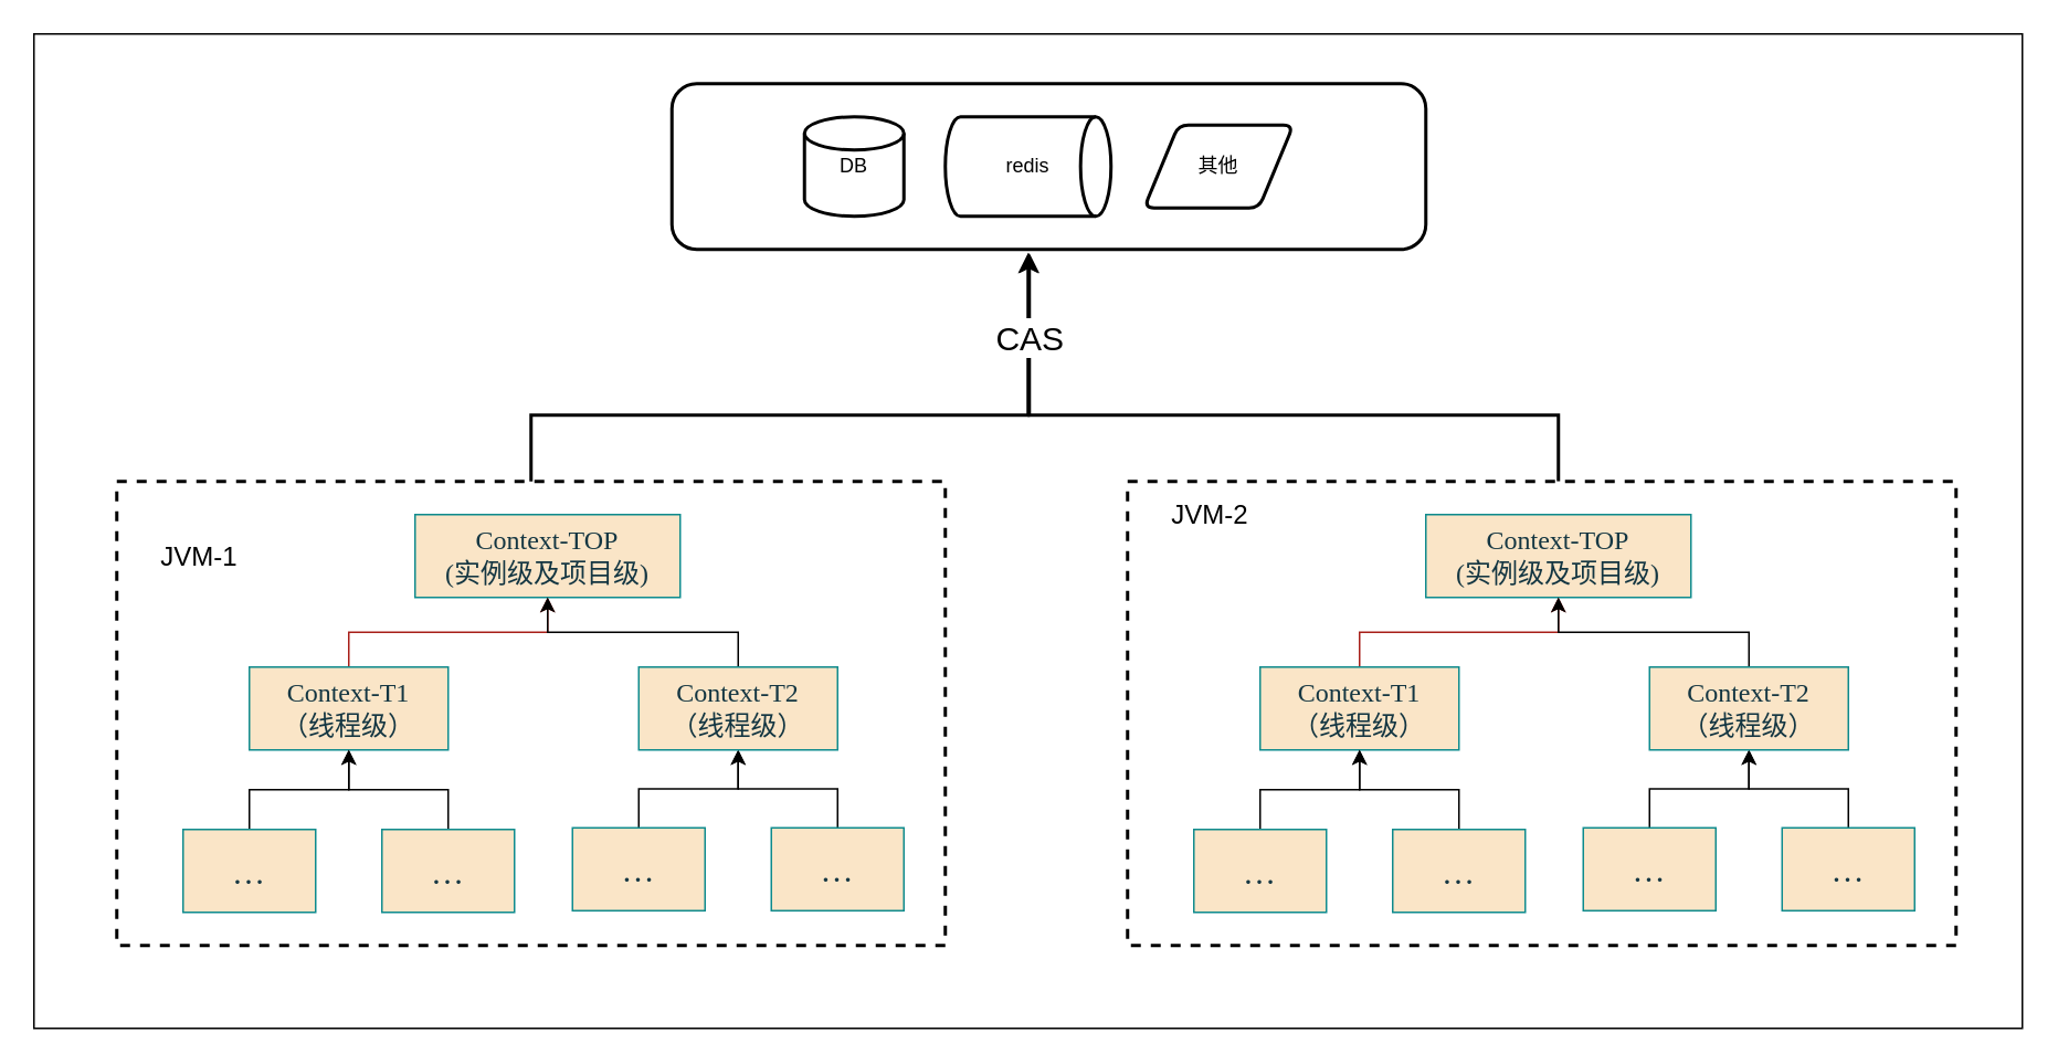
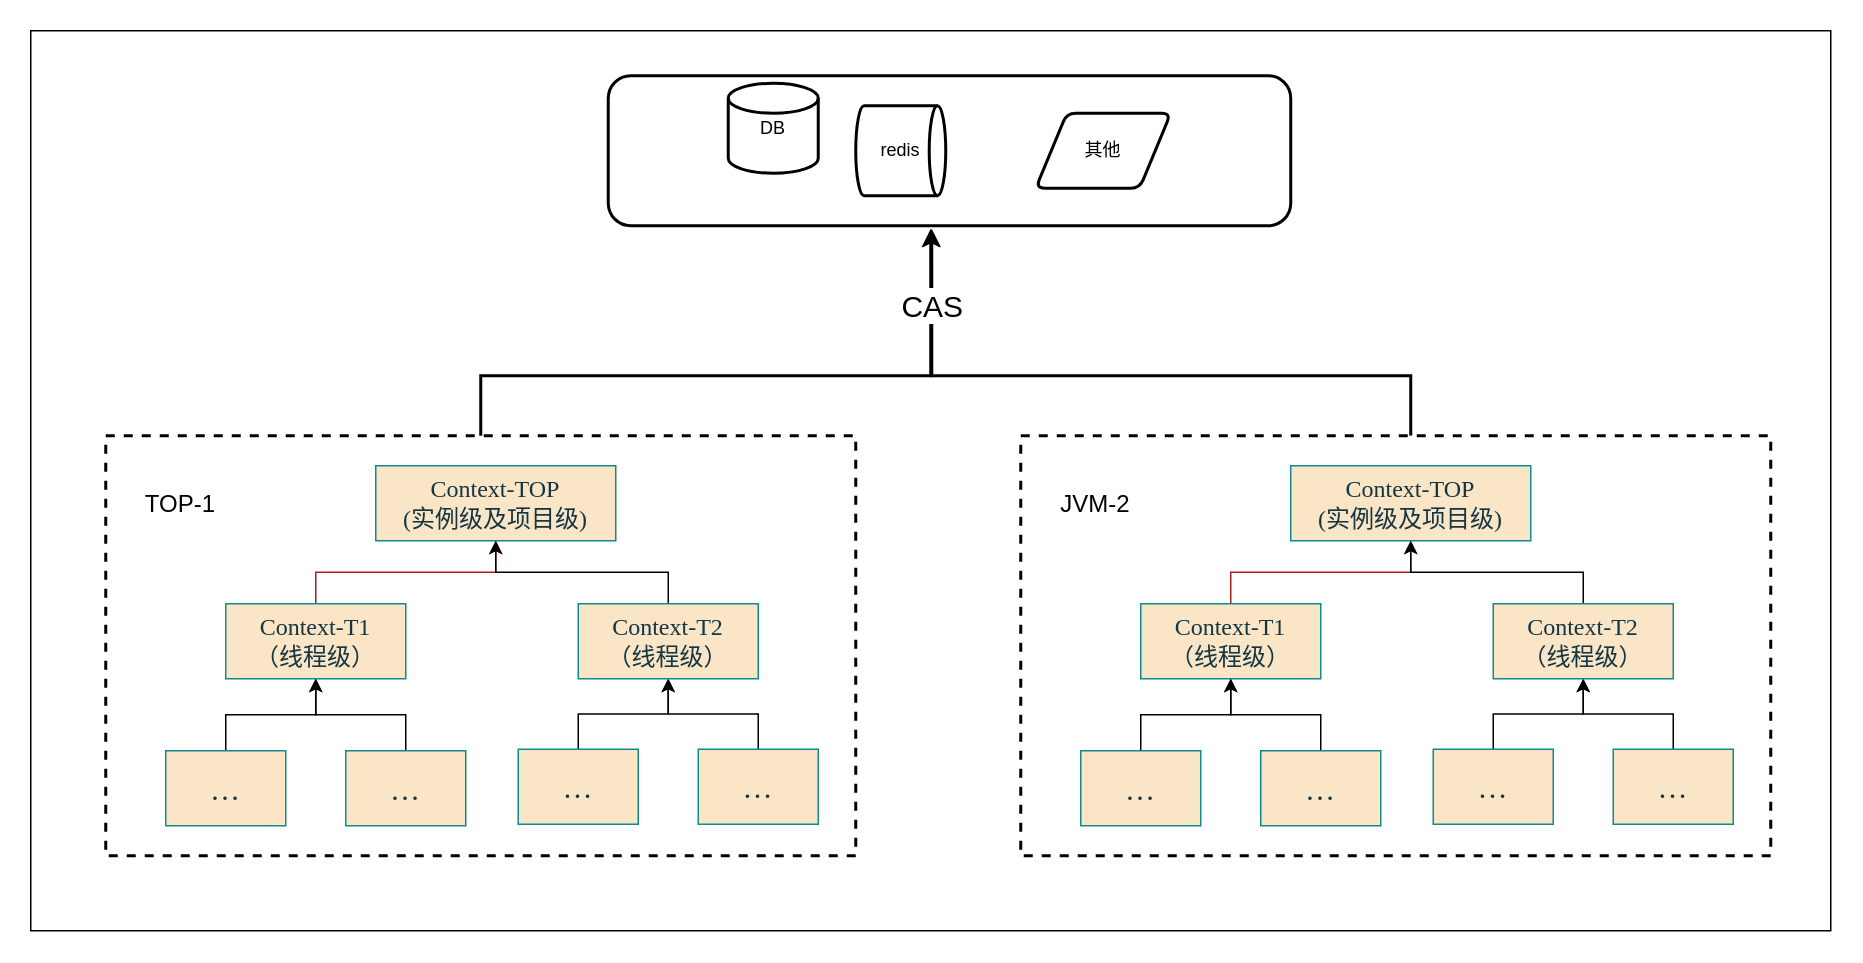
- <mxCell id="36" value="DB" style="strokeWidth=2;html=1;shape=mxgraph.flowchart.database;whiteSpace=wrap;" vertex="1" parent="1"><mxGeometry x="485" y="70" width="60" height="60" as="geometry" /></mxCell>
+ <mxCell id="36" value="DB" style="strokeWidth=2;html=1;shape=mxgraph.flowchart.database;whiteSpace=wrap;" vertex="1" parent="1"><mxGeometry x="485" y="55" width="60" height="60" as="geometry" /></mxCell>
- <mxCell id="35" value="redis" style="strokeWidth=2;html=1;shape=mxgraph.flowchart.direct_data;whiteSpace=wrap;" vertex="1" parent="1"><mxGeometry x="570" y="70" width="100" height="60" as="geometry" /></mxCell>
+ <mxCell id="35" value="redis" style="strokeWidth=2;html=1;shape=mxgraph.flowchart.direct_data;whiteSpace=wrap;" vertex="1" parent="1"><mxGeometry x="570" y="70" width="60" height="60" as="geometry" /></mxCell>
- <mxCell id="32" value="JVM-2" style="text;html=1;align=center;verticalAlign=middle;whiteSpace=wrap;rounded=0;strokeWidth=1;fontSize=16;" vertex="1" parent="1"><mxGeometry x="700" y="295" width="60" height="30" as="geometry" /></mxCell>
+ <mxCell id="32" value="JVM-2" style="text;html=1;align=center;verticalAlign=middle;whiteSpace=wrap;rounded=0;strokeWidth=1;fontSize=16;" vertex="1" parent="1"><mxGeometry x="700" y="320" width="60" height="30" as="geometry" /></mxCell>
- <mxCell id="16" value="JVM-1" style="text;html=1;align=center;verticalAlign=middle;whiteSpace=wrap;rounded=0;strokeWidth=1;fontSize=16;" vertex="1" parent="1"><mxGeometry x="90" y="320" width="60" height="30" as="geometry" /></mxCell>
+ <mxCell id="16" value="TOP-1" style="text;html=1;align=center;verticalAlign=middle;whiteSpace=wrap;rounded=0;strokeWidth=1;fontSize=16;" vertex="1" parent="1"><mxGeometry x="90" y="320" width="60" height="30" as="geometry" /></mxCell>
